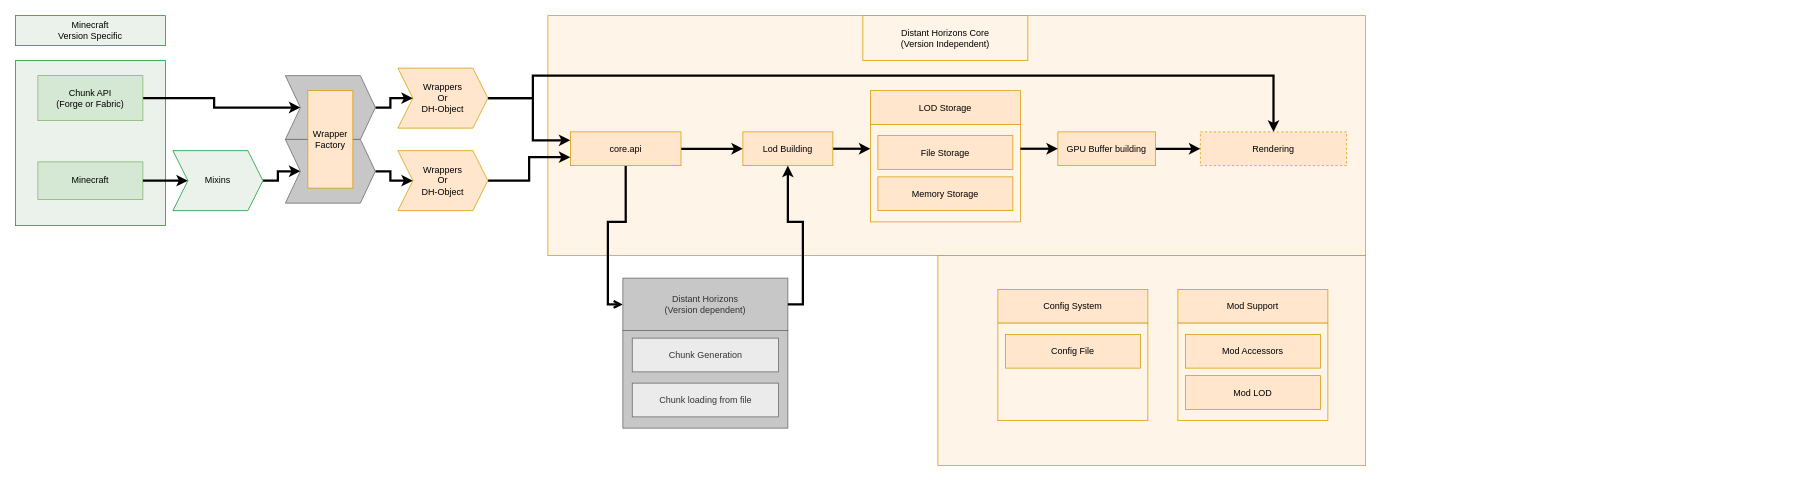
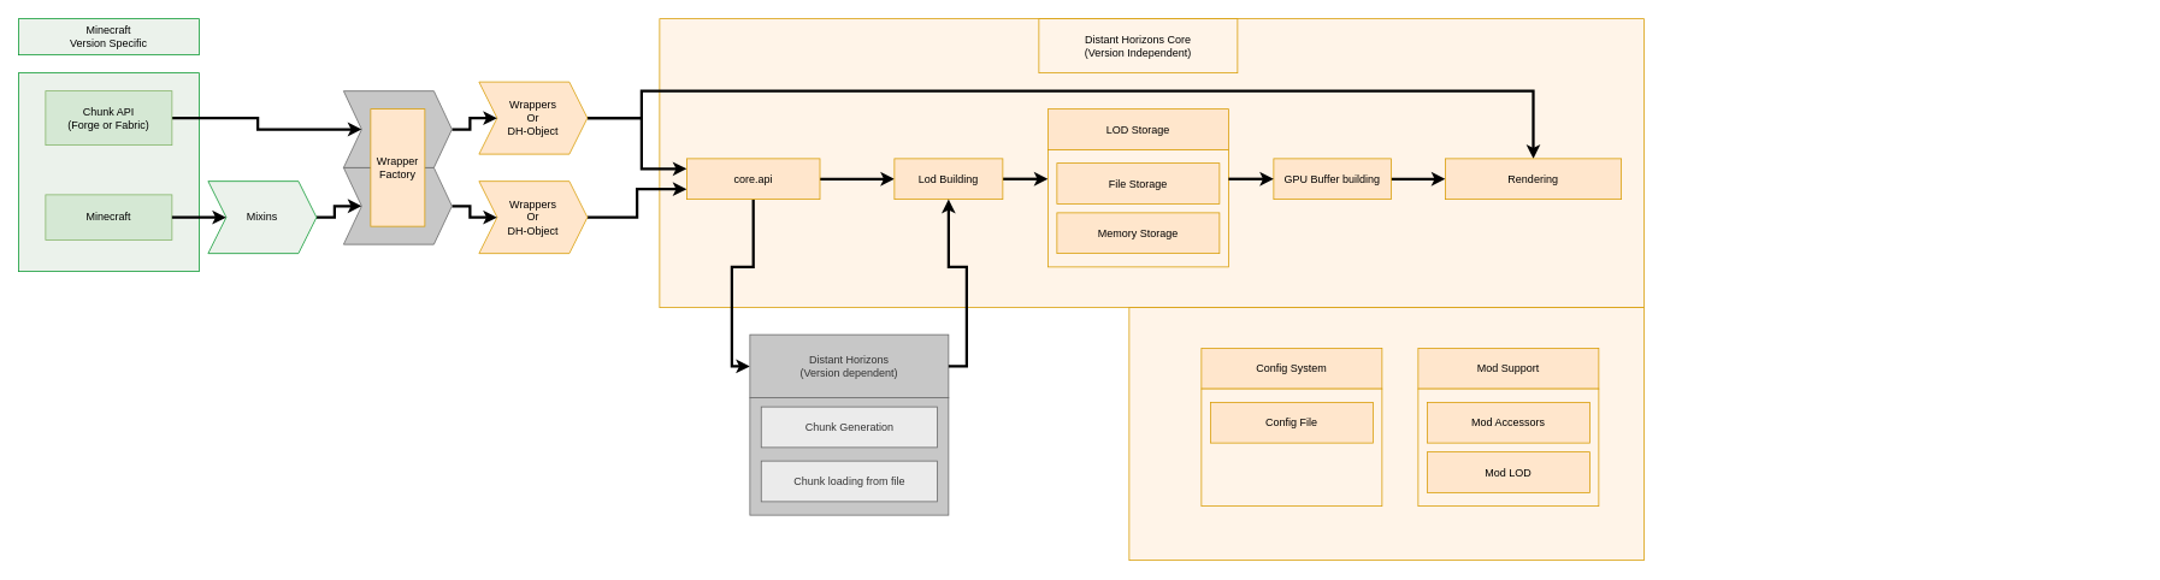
- <mxCell id="27" value="Rendering" style="rounded=0;whiteSpace=wrap;html=1;labelBackgroundColor=none;fillColor=#ffe6cc;strokeColor=#d79b00;dashed=1;" vertex="1" parent="1"><mxGeometry x="1600" y="175" width="195" height="45" as="geometry" /></mxCell>
+ <mxCell id="27" value="Rendering" style="rounded=0;whiteSpace=wrap;html=1;labelBackgroundColor=none;fillColor=#ffe6cc;strokeColor=#d79b00;" vertex="1" parent="1"><mxGeometry x="1600" y="175" width="195" height="45" as="geometry" /></mxCell>
- <mxCell id="18" style="edgeStyle=orthogonalEdgeStyle;rounded=0;orthogonalLoop=1;jettySize=auto;html=1;exitX=0.5;exitY=1;exitDx=0;exitDy=0;entryX=0;entryY=0.5;entryDx=0;entryDy=0;fontColor=#FFFFFF;strokeWidth=3;endArrow=open;" edge="1" parent="1" source="19" target="47"><mxGeometry relative="1" as="geometry" /></mxCell>
+ <mxCell id="18" style="edgeStyle=orthogonalEdgeStyle;rounded=0;orthogonalLoop=1;jettySize=auto;html=1;exitX=0.5;exitY=1;exitDx=0;exitDy=0;entryX=0;entryY=0.5;entryDx=0;entryDy=0;fontColor=#FFFFFF;strokeWidth=3;" edge="1" parent="1" source="19" target="47"><mxGeometry relative="1" as="geometry" /></mxCell>
